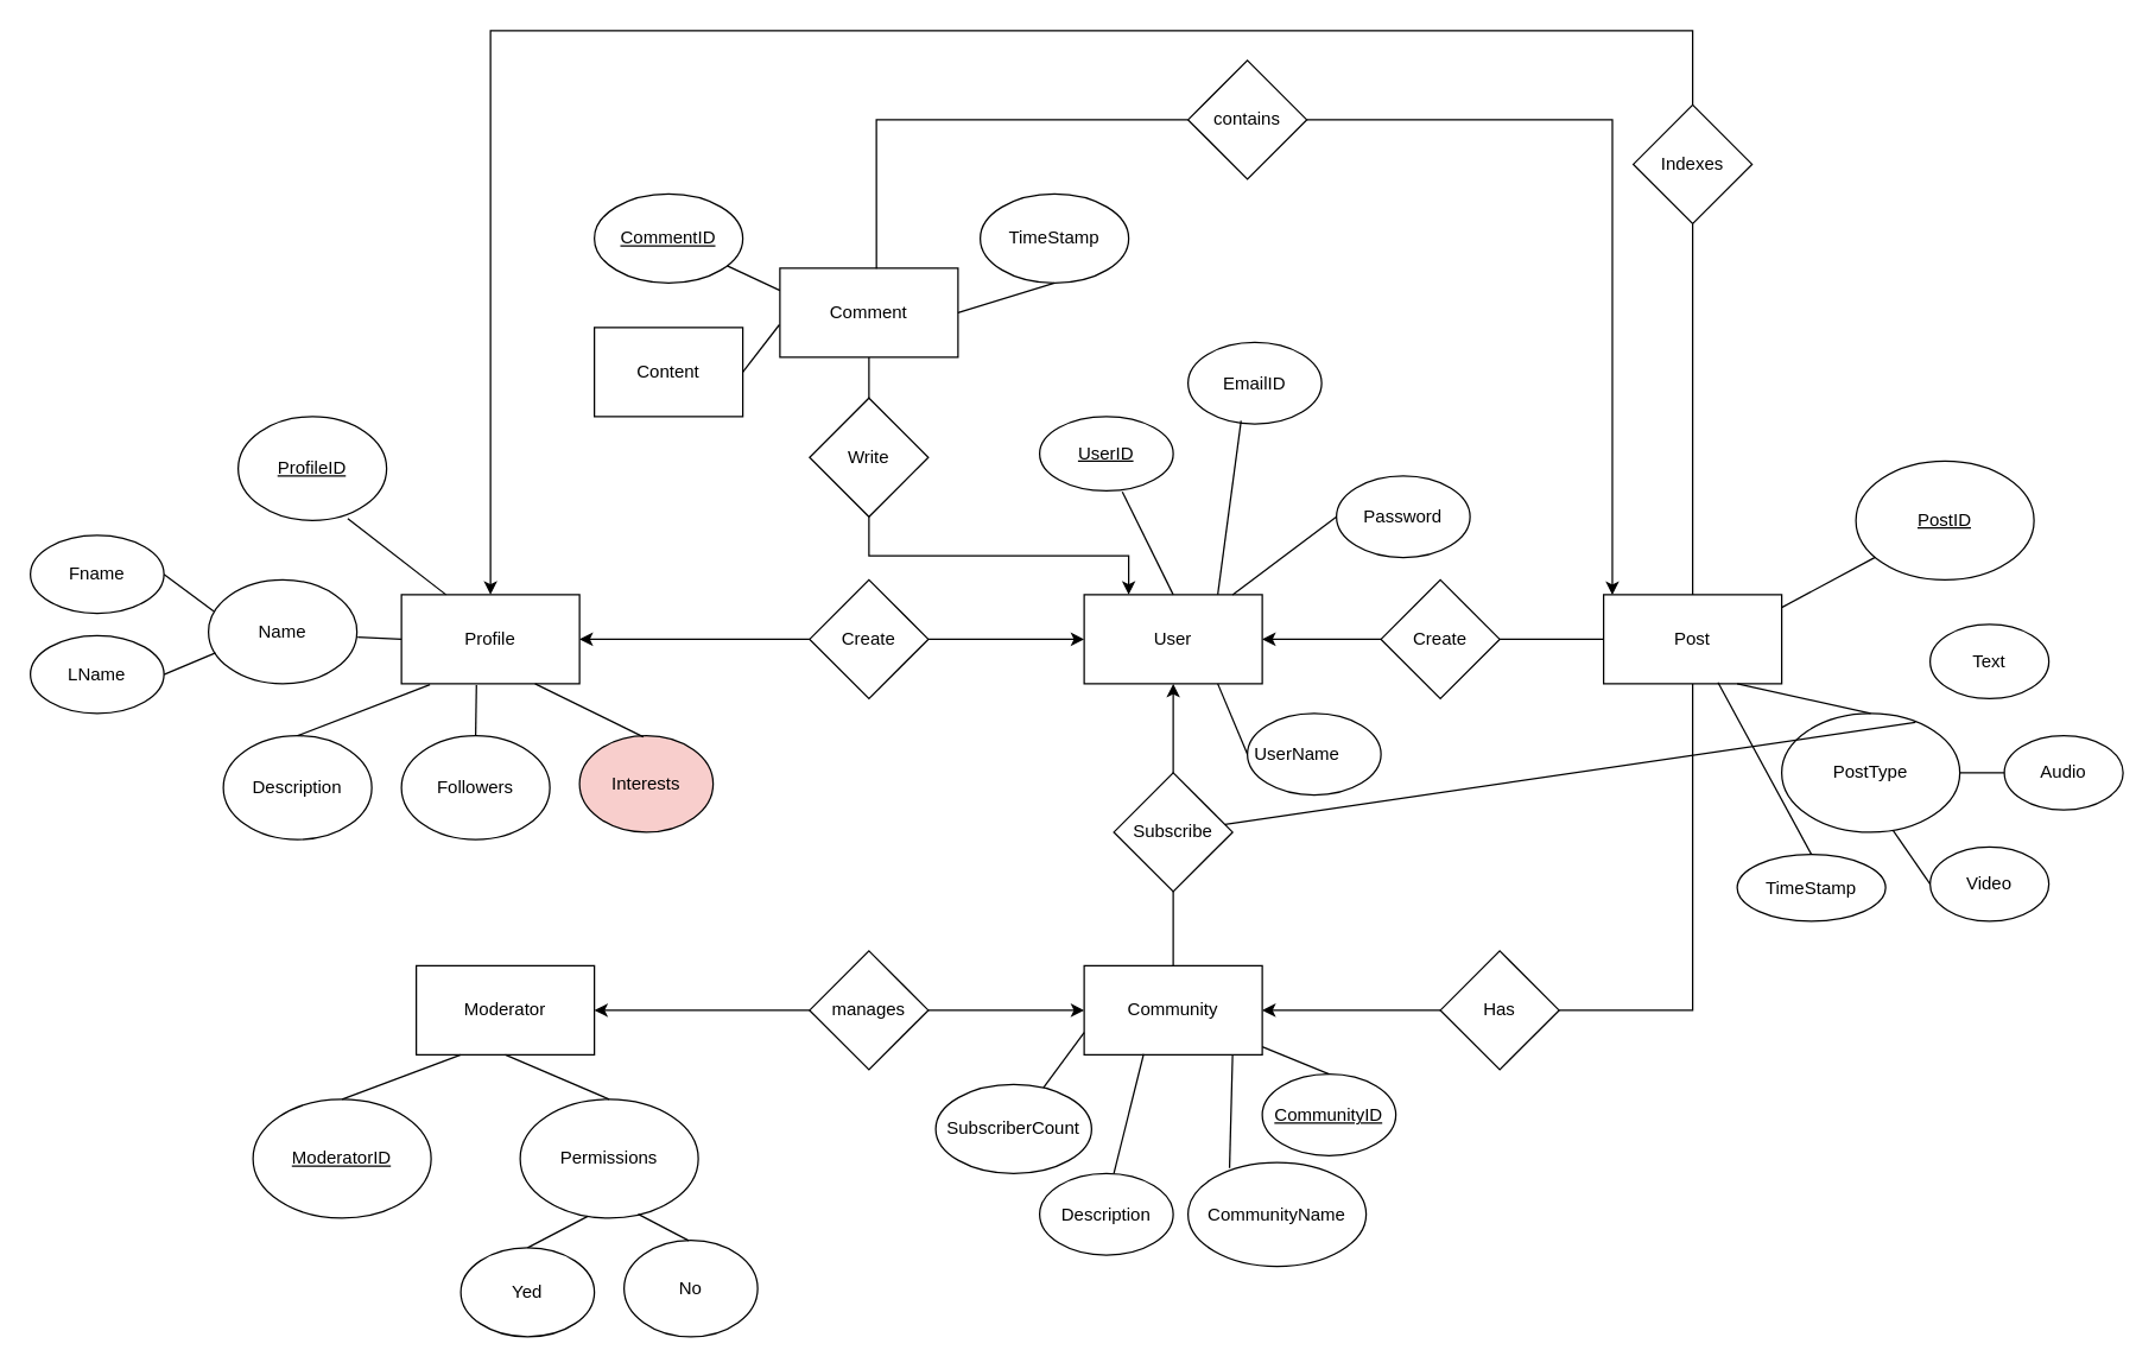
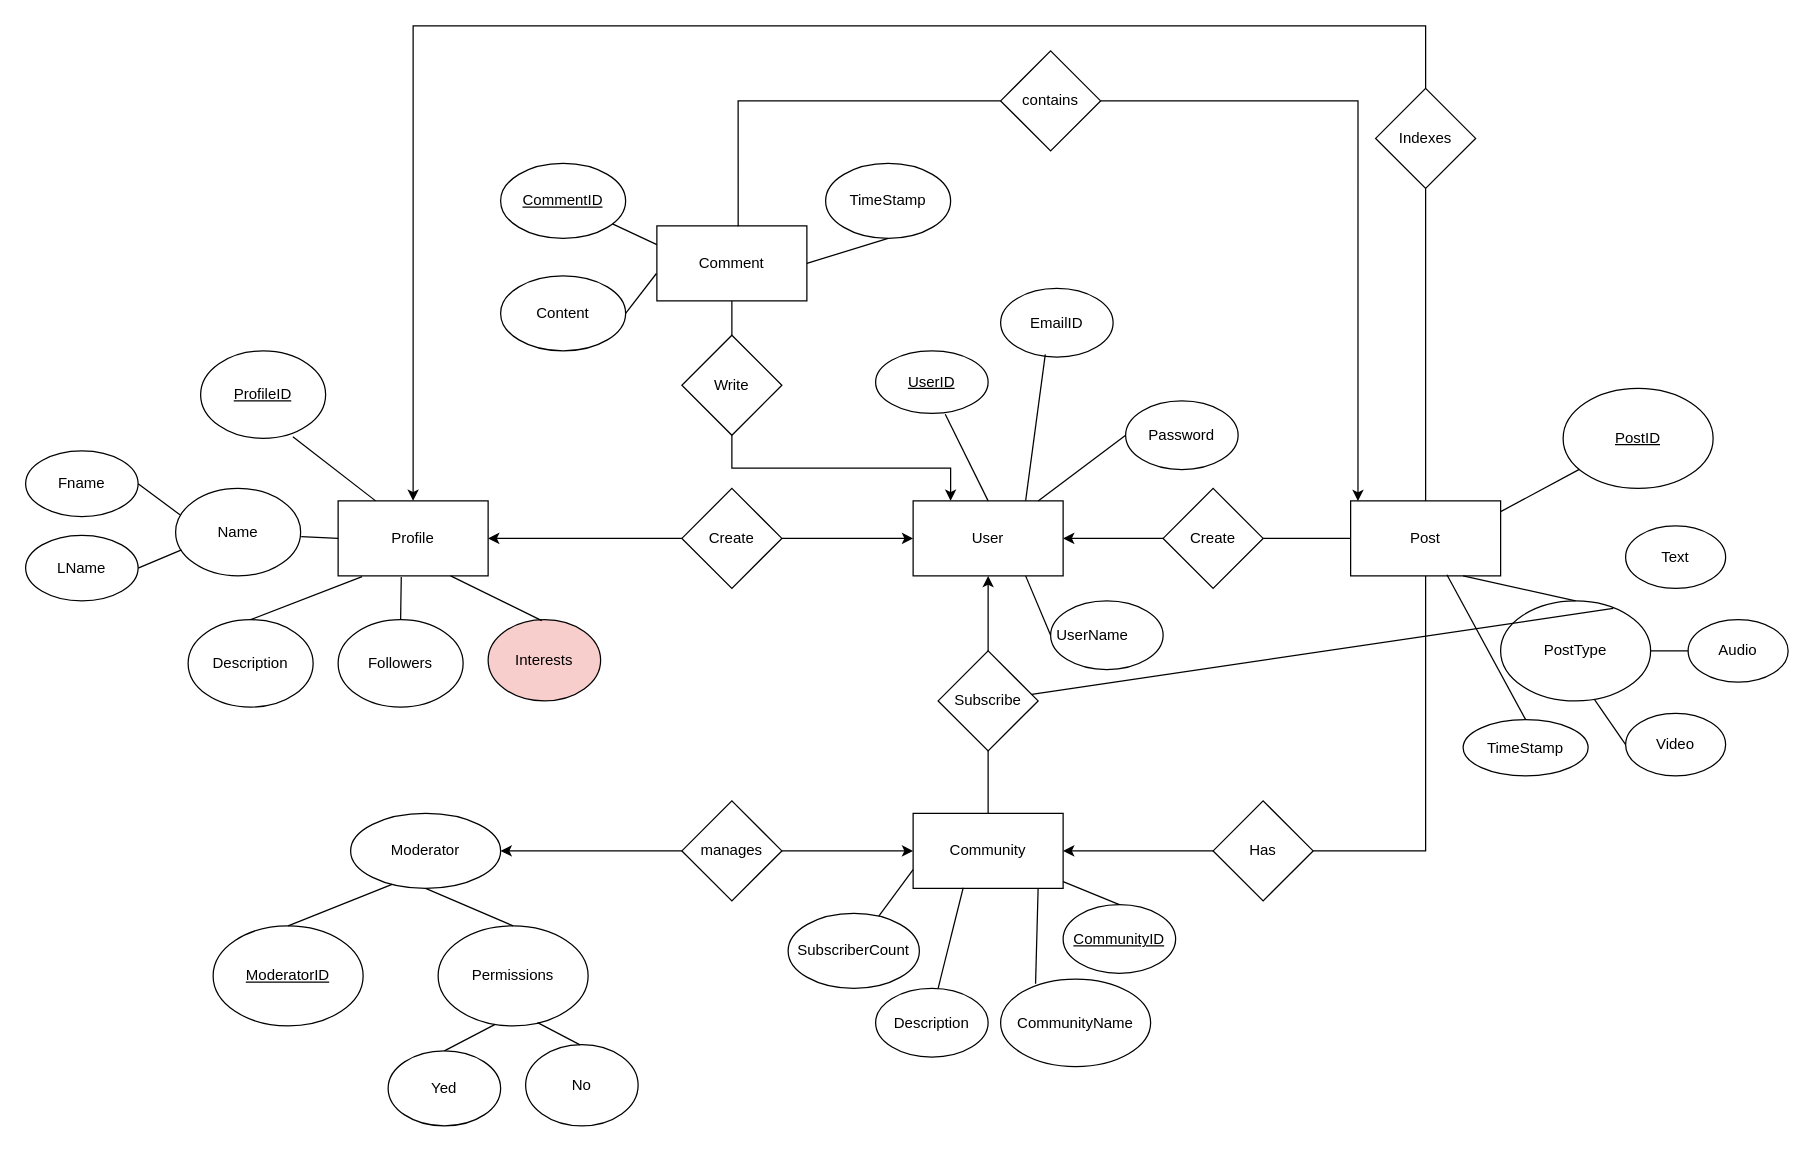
- <mxCell id="72" value="Content" style="whiteSpace=wrap;html=1;rounded=0;" vertex="1" parent="1"><mxGeometry x="400" y="220" width="100" height="60" as="geometry" /></mxCell>
+ <mxCell id="72" value="Content" style="ellipse;whiteSpace=wrap;html=1;" vertex="1" parent="1"><mxGeometry x="400" y="220" width="100" height="60" as="geometry" /></mxCell>
- <mxCell id="2" value="Moderator" style="rounded=0;whiteSpace=wrap;html=1;" vertex="1" parent="1"><mxGeometry x="280" y="650" width="120" height="60" as="geometry" /></mxCell>
+ <mxCell id="2" value="Moderator" style="ellipse;whiteSpace=wrap;html=1;" vertex="1" parent="1"><mxGeometry x="280" y="650" width="120" height="60" as="geometry" /></mxCell>
